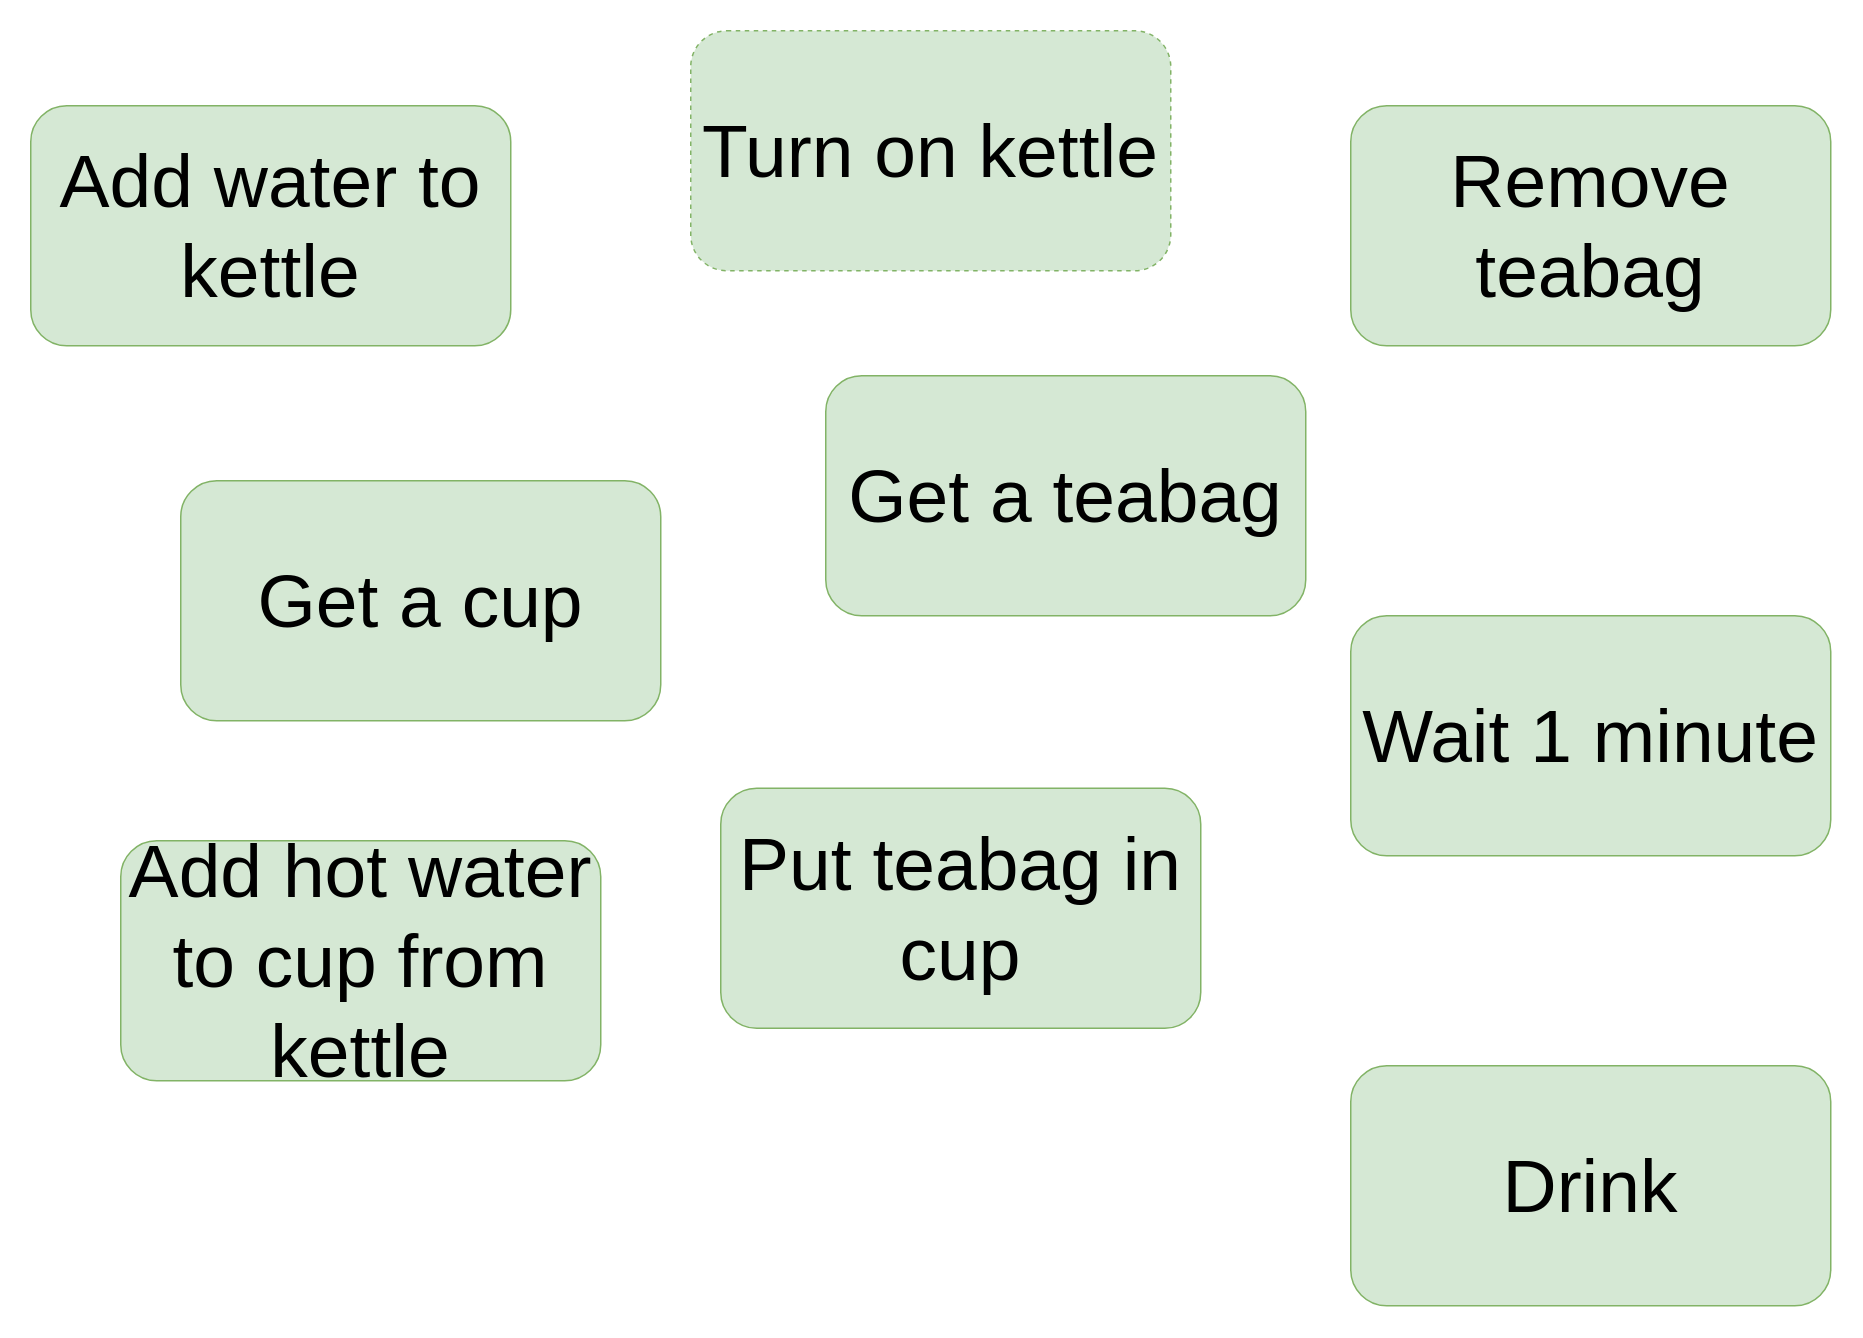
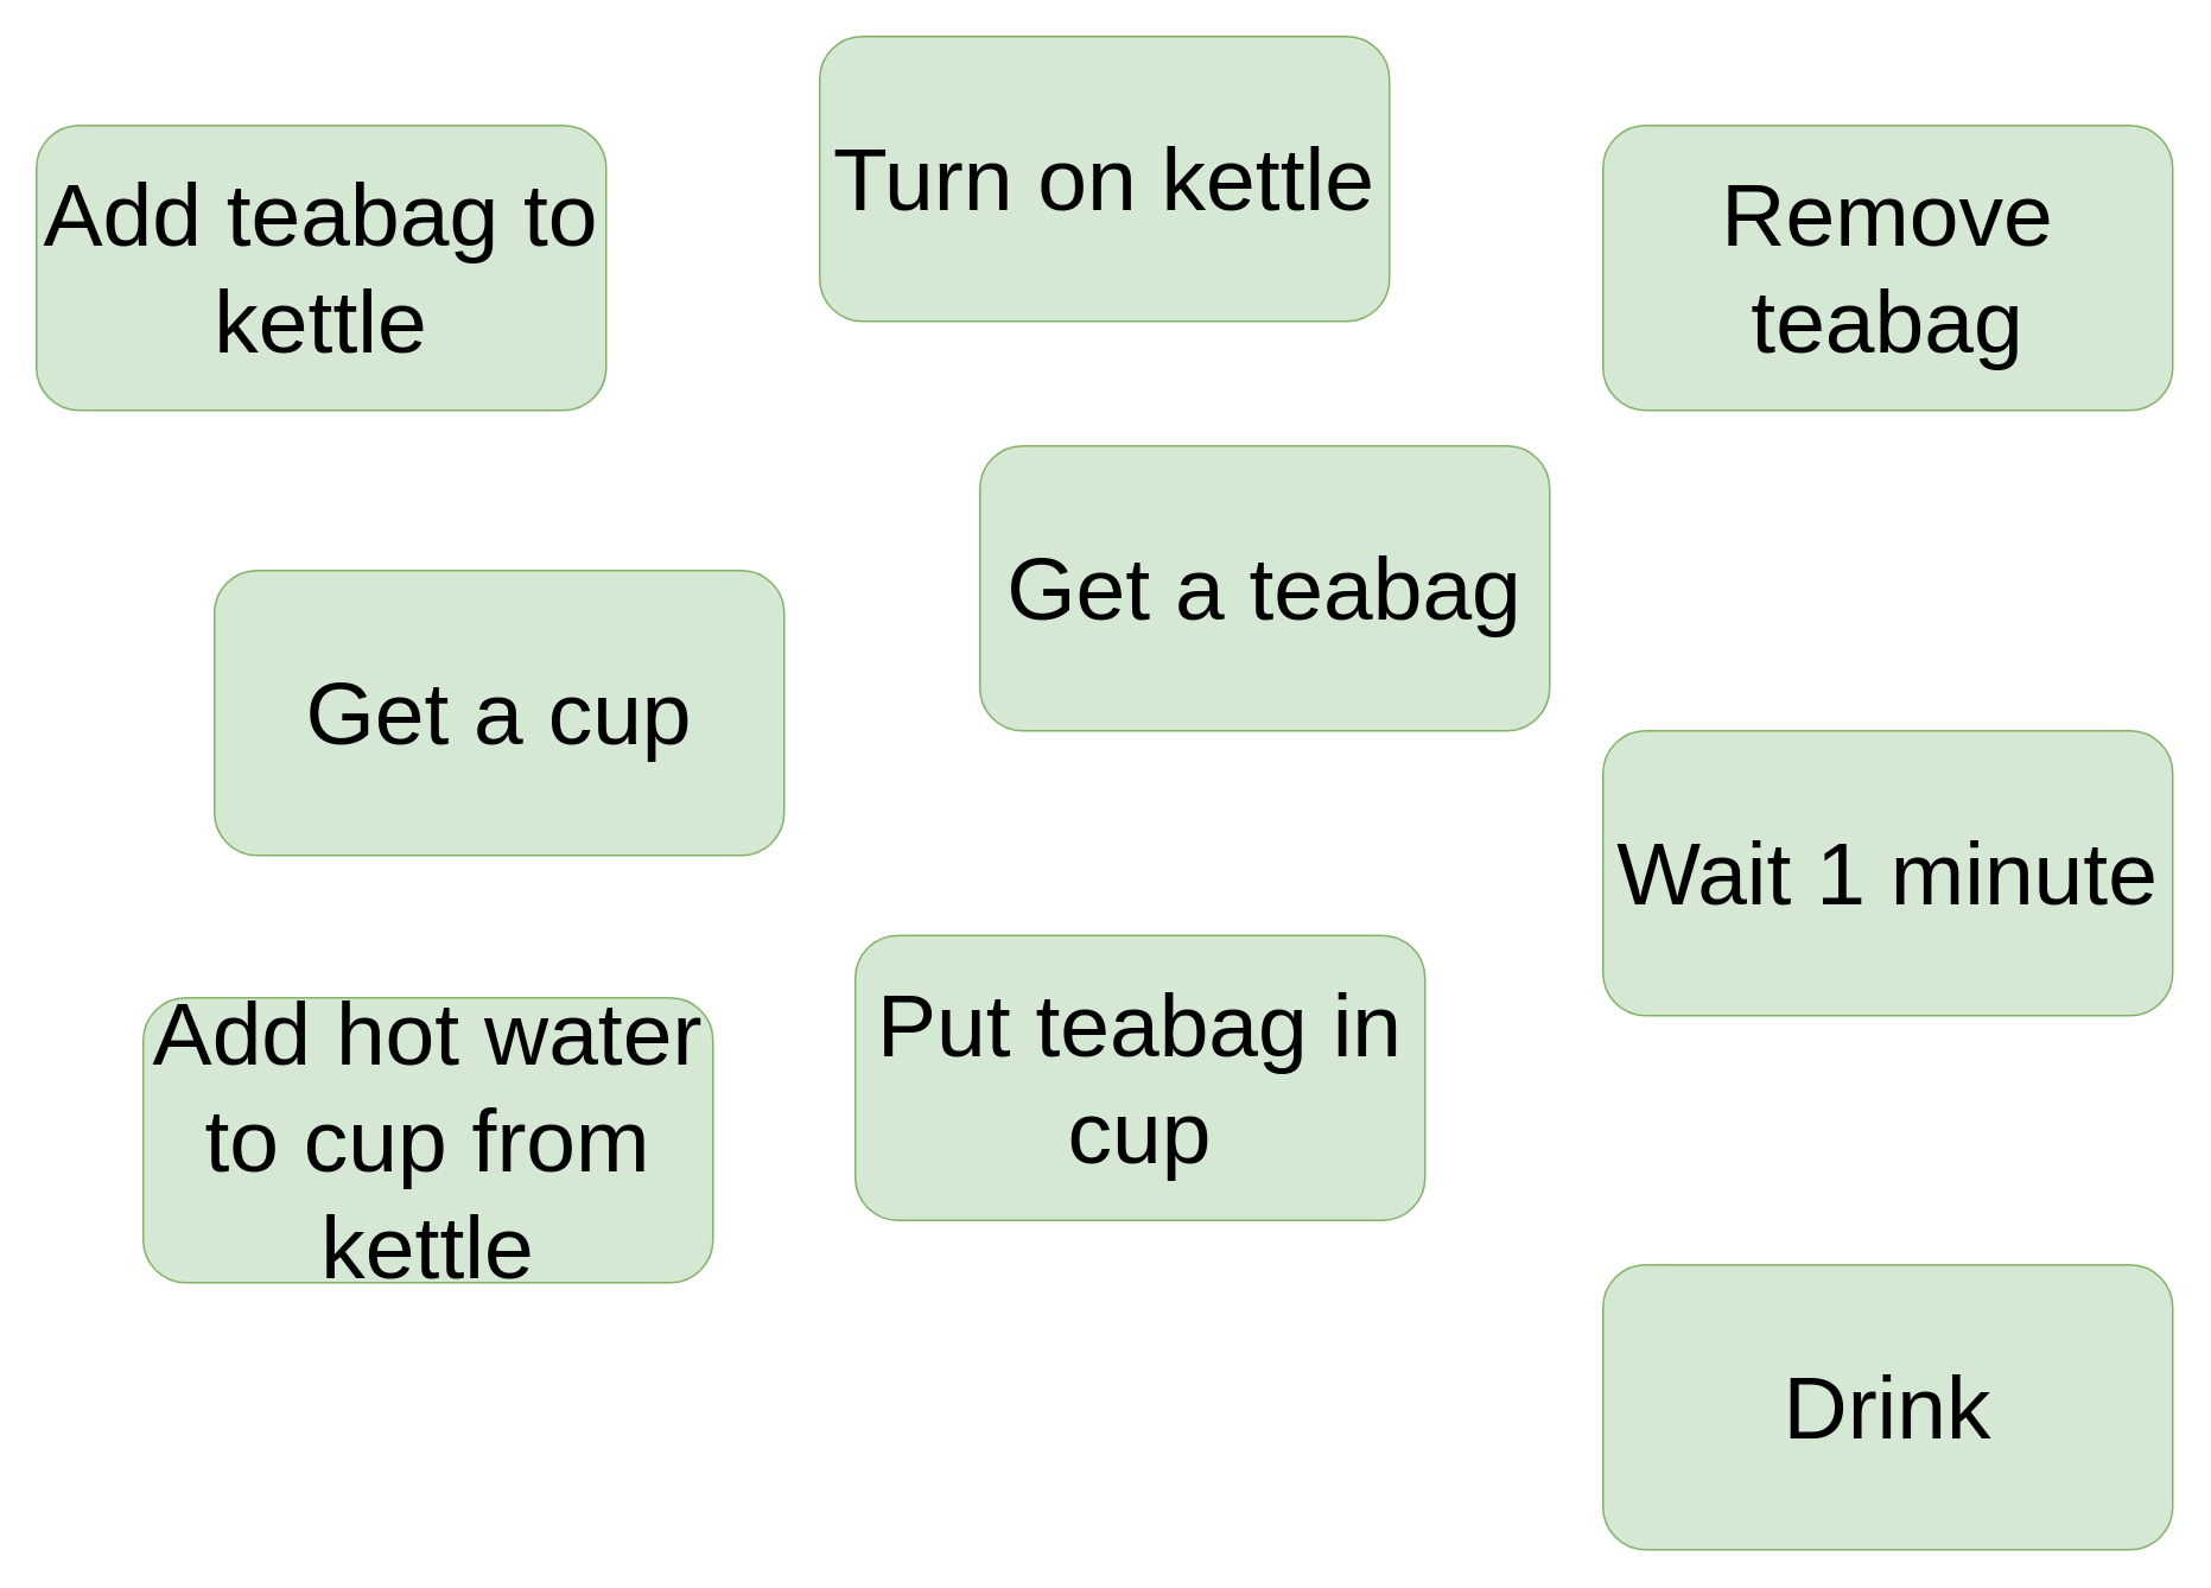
- <mxCell id="3" value="&lt;font style=&quot;font-size: 50px&quot;&gt;Turn on kettle&lt;/font&gt;" style="rounded=1;whiteSpace=wrap;html=1;fillColor=#d5e8d4;strokeColor=#82b366;dashed=1;" vertex="1" parent="1"><mxGeometry x="460" y="20" width="320" height="160" as="geometry" /></mxCell>
+ <mxCell id="3" value="&lt;font style=&quot;font-size: 50px&quot;&gt;Turn on kettle&lt;/font&gt;" style="rounded=1;whiteSpace=wrap;html=1;fillColor=#d5e8d4;strokeColor=#82b366;" vertex="1" parent="1"><mxGeometry x="460" y="20" width="320" height="160" as="geometry" /></mxCell>
- <mxCell id="2" value="&lt;font style=&quot;font-size: 50px&quot;&gt;Add water to kettle&lt;/font&gt;" style="rounded=1;whiteSpace=wrap;html=1;fillColor=#d5e8d4;strokeColor=#82b366;" vertex="1" parent="1"><mxGeometry x="20" y="70" width="320" height="160" as="geometry" /></mxCell>
+ <mxCell id="2" value="&lt;font style=&quot;font-size: 50px&quot;&gt;Add teabag to kettle&lt;/font&gt;" style="rounded=1;whiteSpace=wrap;html=1;fillColor=#d5e8d4;strokeColor=#82b366;" vertex="1" parent="1"><mxGeometry x="20" y="70" width="320" height="160" as="geometry" /></mxCell>
